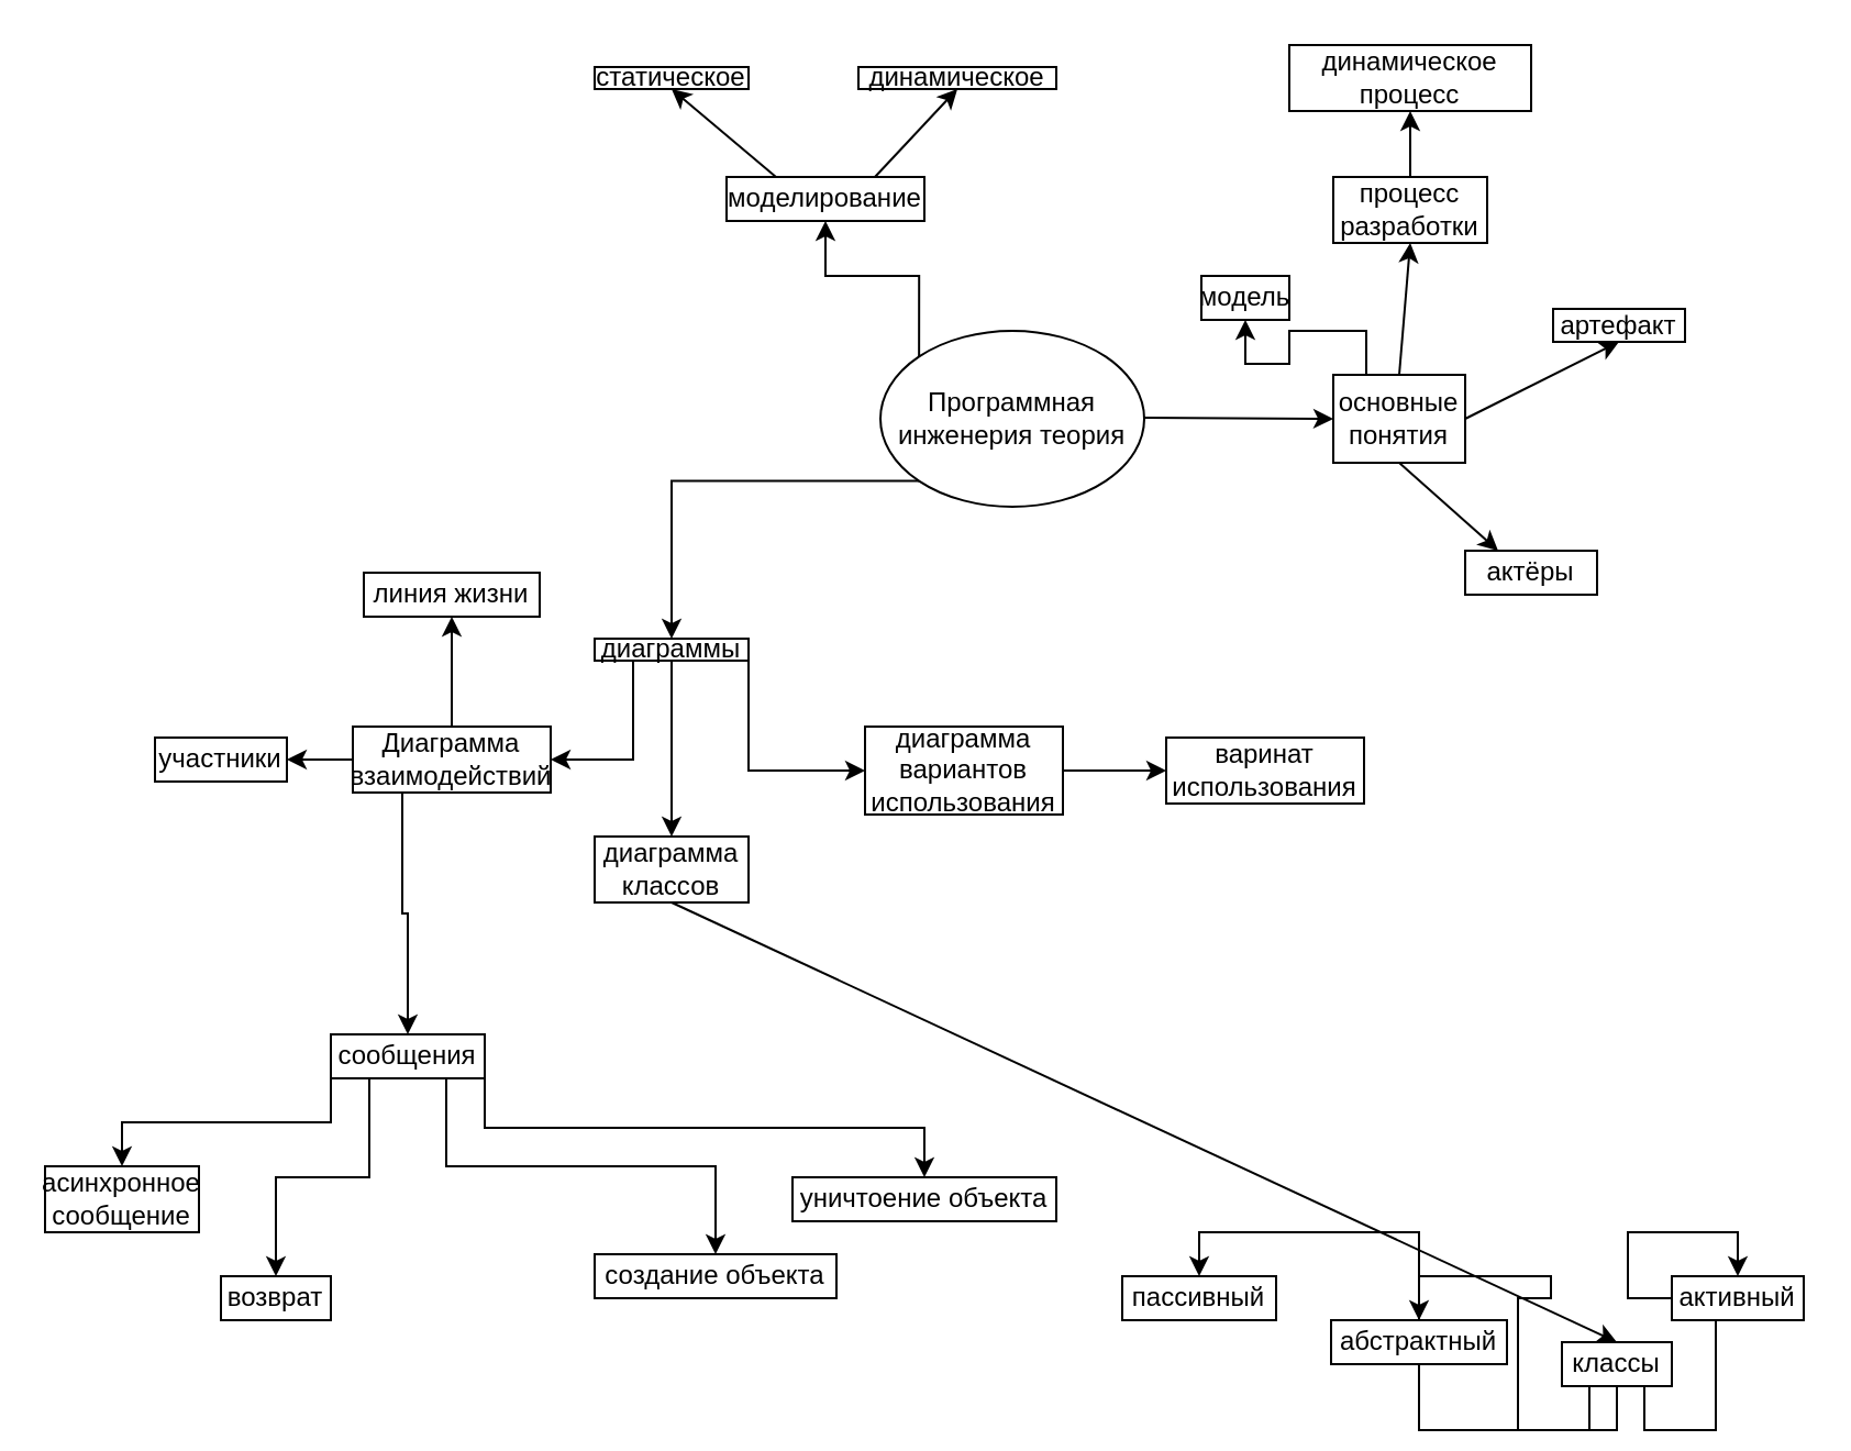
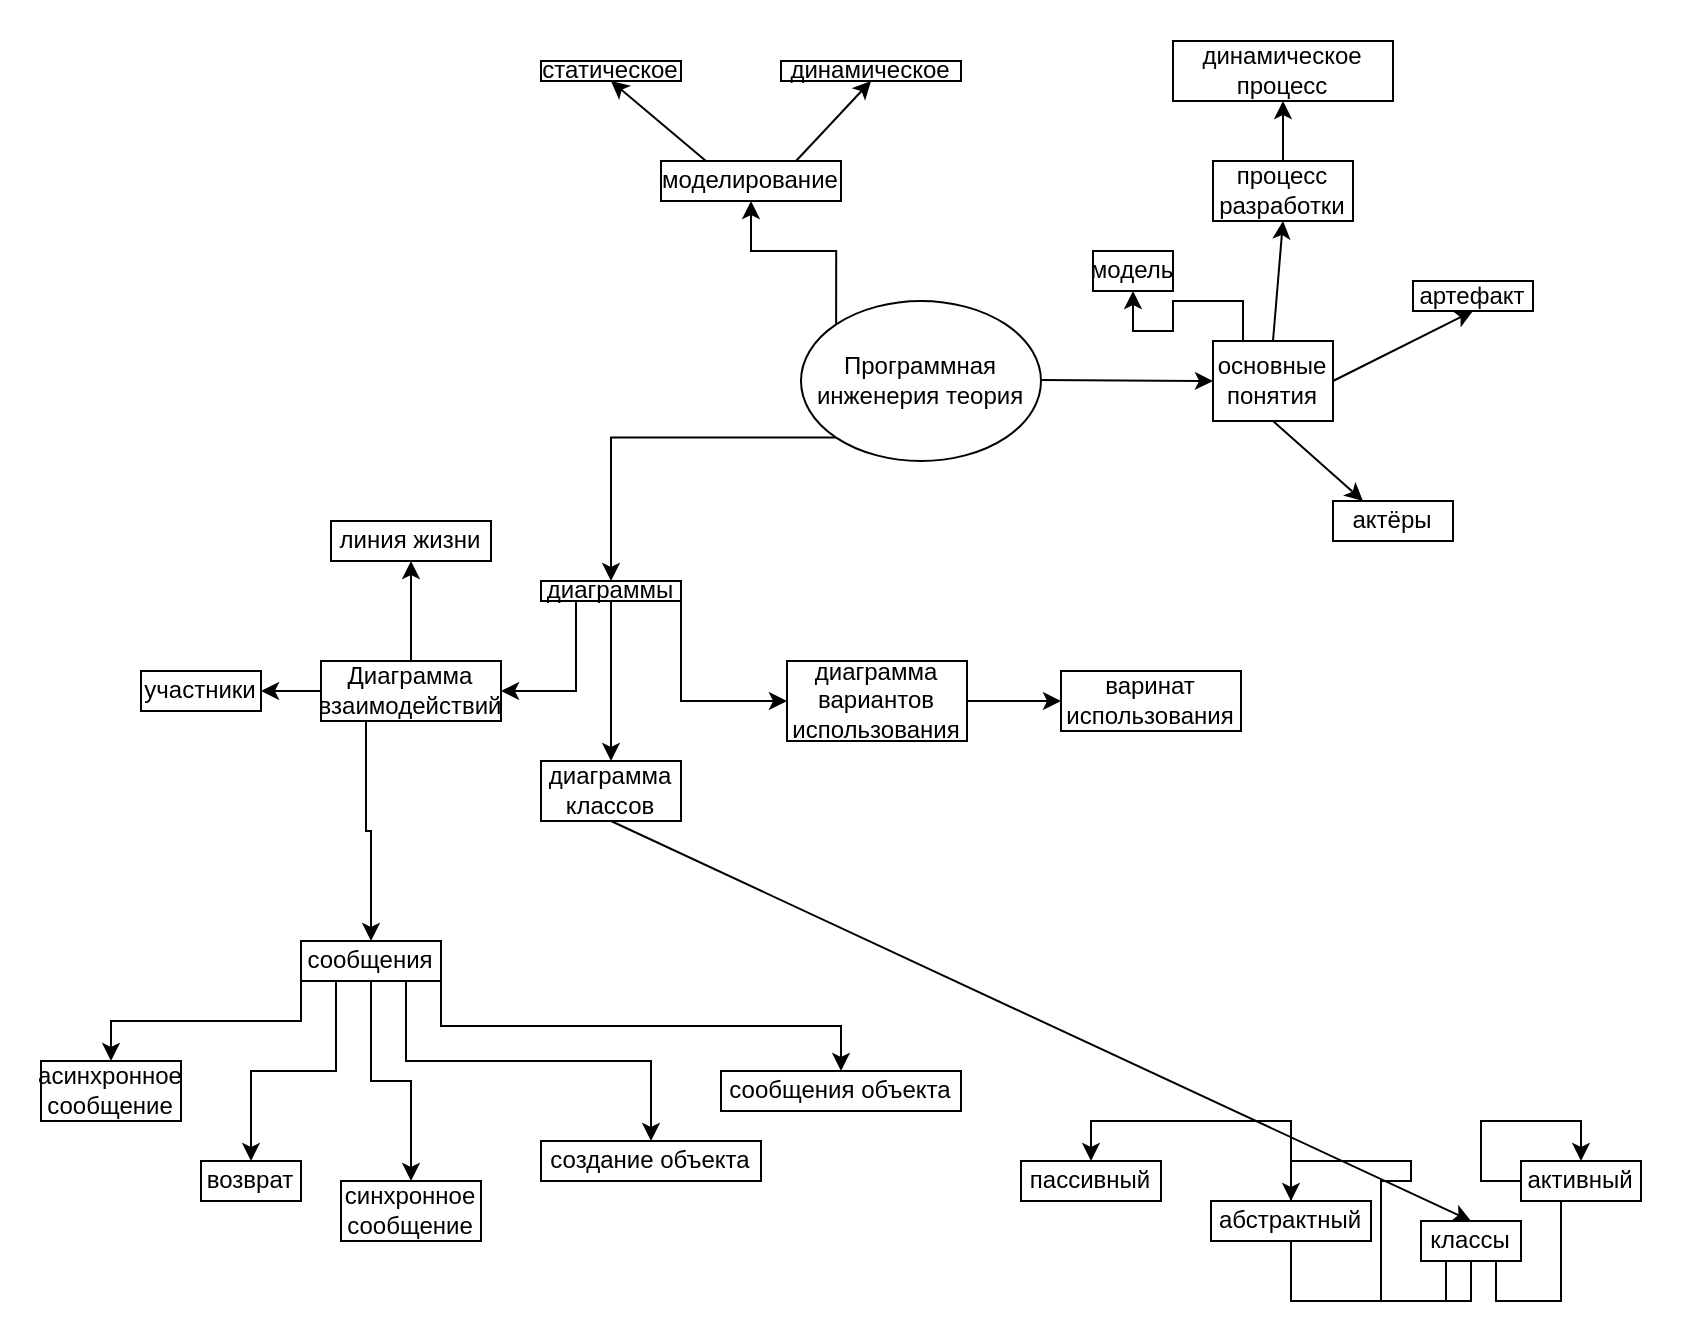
+ <mxCell id="42" style="edgeStyle=orthogonalEdgeStyle;rounded=0;orthogonalLoop=1;jettySize=auto;html=1;exitX=0.5;exitY=1;exitDx=0;exitDy=0;entryX=0.5;entryY=0;entryDx=0;entryDy=0;" edge="1" parent="1" source="45" target="47"><mxGeometry relative="1" as="geometry" /></mxCell>
- <mxCell id="51" value="уничтоение объекта" style="rounded=0;whiteSpace=wrap;html=1;" vertex="1" parent="1"><mxGeometry x="360" y="535" width="120" height="20" as="geometry" /></mxCell>
+ <mxCell id="51" value="сообщения объекта" style="rounded=0;whiteSpace=wrap;html=1;" vertex="1" parent="1"><mxGeometry x="360" y="535" width="120" height="20" as="geometry" /></mxCell>
+ <mxCell id="47" value="синхронное сообщение" style="rounded=0;whiteSpace=wrap;html=1;" vertex="1" parent="1"><mxGeometry x="170" y="590" width="70" height="30" as="geometry" /></mxCell>
